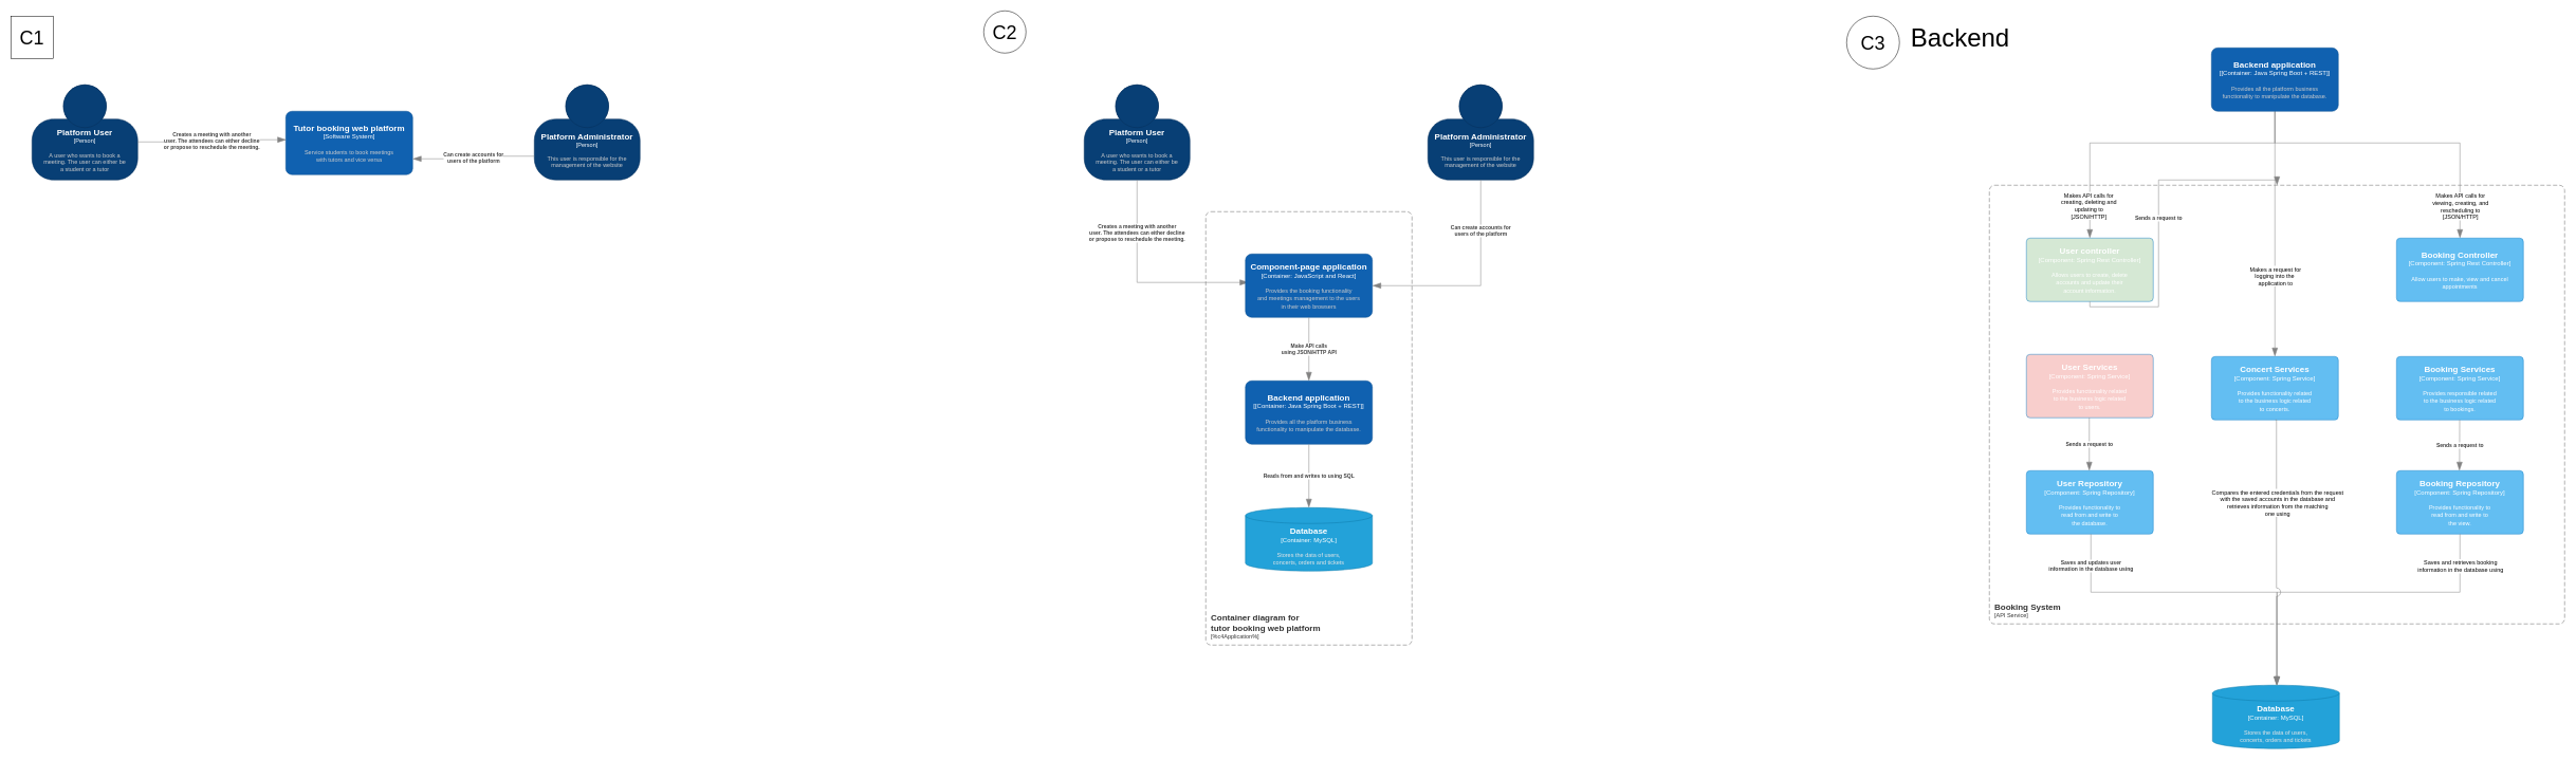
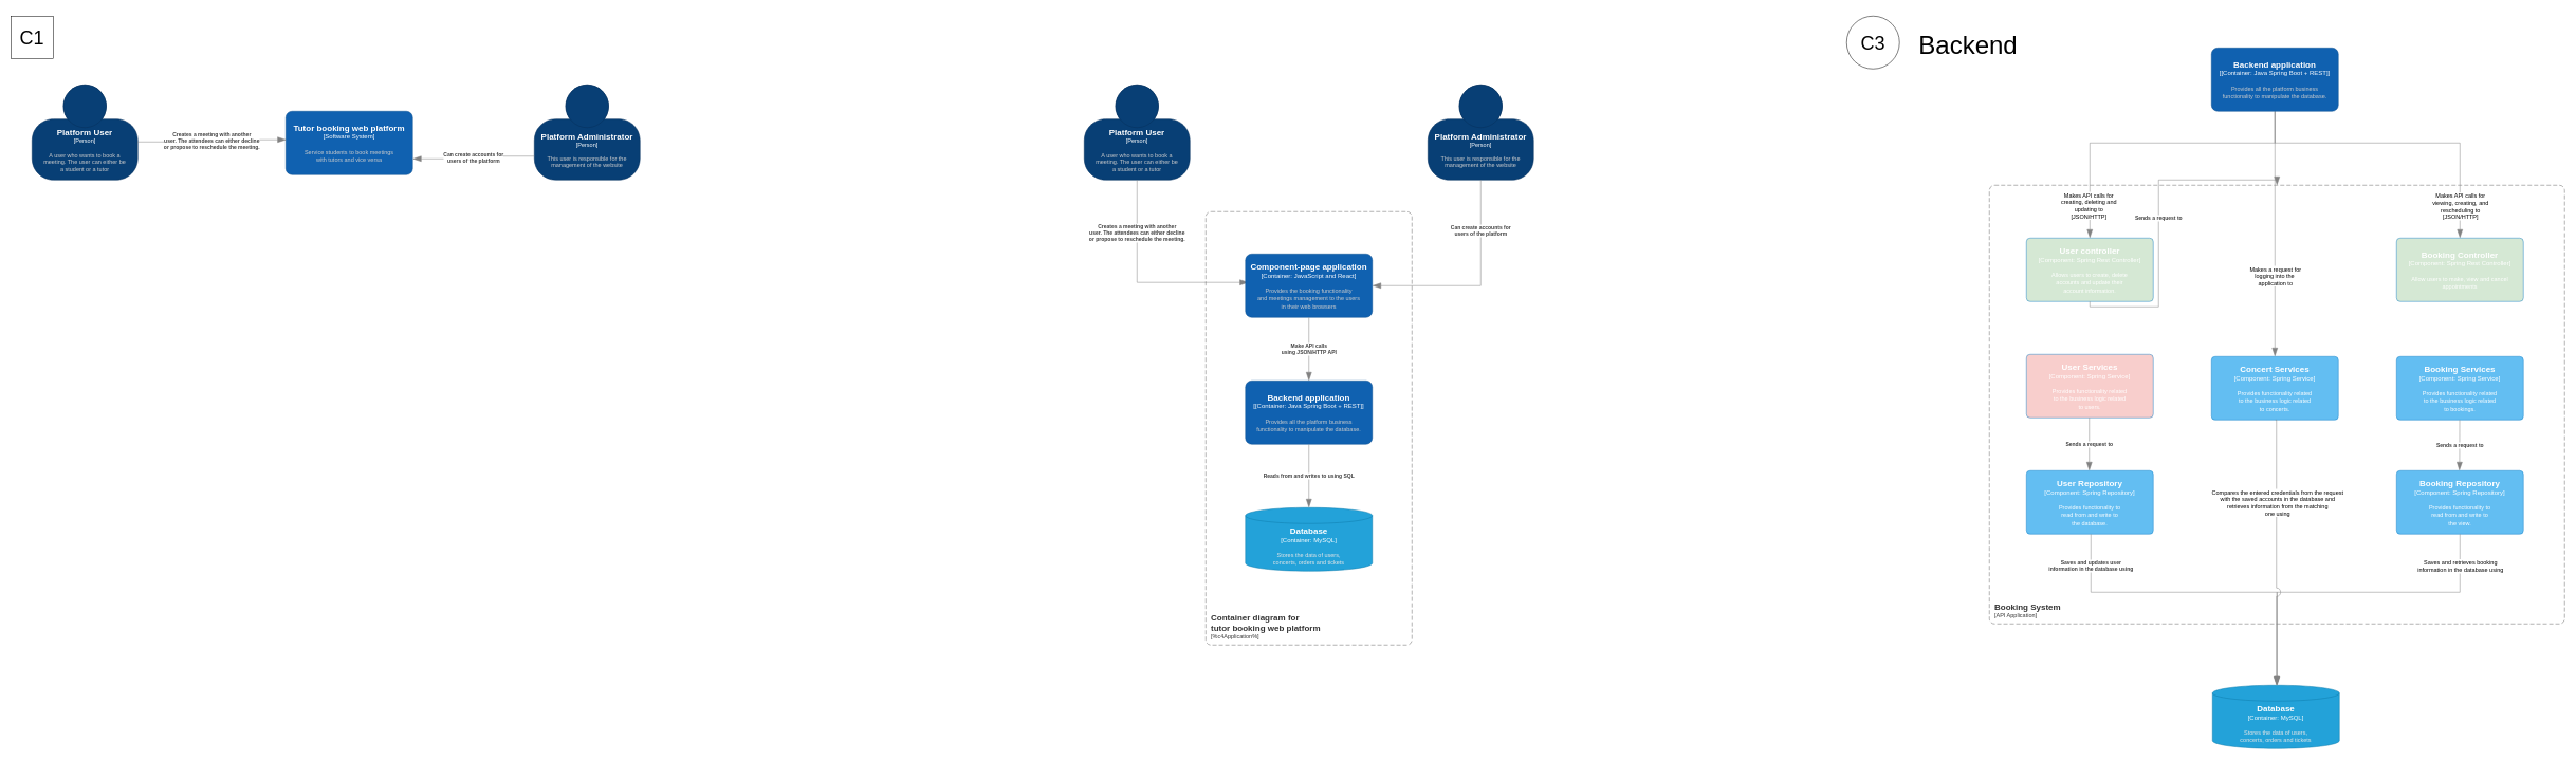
- <mxCell id="12" value="&lt;font style=&quot;font-size: 36px;&quot;&gt;C2&lt;/font&gt;" style="ellipse;whiteSpace=wrap;html=1;aspect=fixed;" vertex="1" parent="1"><mxGeometry x="1860" width="80" height="80" as="geometry" y="20" /></mxCell>
- <mxCell id="40" value="&lt;font style=&quot;font-size: 48px;&quot;&gt;Backend&lt;/font&gt;" style="text;html=1;strokeColor=none;fillColor=none;align=center;verticalAlign=middle;whiteSpace=wrap;rounded=0;" vertex="1" parent="1"><mxGeometry x="3602" y="42.5" width="210" height="55" as="geometry" /></mxCell>
+ <mxCell id="40" value="&lt;font style=&quot;font-size: 48px;&quot;&gt;Backend&lt;/font&gt;" style="text;html=1;strokeColor=none;fillColor=none;align=center;verticalAlign=middle;whiteSpace=wrap;rounded=0;" vertex="1" parent="1"><mxGeometry x="3617" y="57.5" width="210" height="55" as="geometry" /></mxCell>
- <mxCell id="26" value="&lt;font style=&quot;font-size: 16px&quot;&gt;&lt;b&gt;Booking Controller&lt;/b&gt;&lt;/font&gt;&lt;div&gt;[Component: Spring Rest Controller]&lt;/div&gt;&lt;br&gt;&lt;div&gt;&lt;font style=&quot;font-size: 11px&quot;&gt;Allow users to make, view and cancel&#10;appointments&lt;/font&gt;&lt;/div&gt;" style="rounded=1;whiteSpace=wrap;html=1;labelBackgroundColor=none;fillColor=#63BEF2;fontColor=#ffffff;align=center;arcSize=6;strokeColor=#2086C9;metaEdit=1;resizable=0;points=[[0.25,0,0],[0.5,0,0],[0.75,0,0],[1,0.25,0],[1,0.5,0],[1,0.75,0],[0.75,1,0],[0.5,1,0],[0.25,1,0],[0,0.75,0],[0,0.5,0],[0,0.25,0]];" vertex="1" parent="1"><mxGeometry x="4532" y="450" width="240" height="120" as="geometry" /></mxCell>
+ <mxCell id="26" value="&lt;font style=&quot;font-size: 16px&quot;&gt;&lt;b&gt;Booking Controller&lt;/b&gt;&lt;/font&gt;&lt;div&gt;[Component: Spring Rest Controller]&lt;/div&gt;&lt;br&gt;&lt;div&gt;&lt;font style=&quot;font-size: 11px&quot;&gt;Allow users to make, view and cancel&#10;appointments&lt;/font&gt;&lt;/div&gt;" style="rounded=1;whiteSpace=wrap;html=1;labelBackgroundColor=none;fillColor=#d5e8d4;fontColor=#ffffff;align=center;arcSize=6;strokeColor=#2086C9;metaEdit=1;resizable=0;points=[[0.25,0,0],[0.5,0,0],[0.75,0,0],[1,0.25,0],[1,0.5,0],[1,0.75,0],[0.75,1,0],[0.5,1,0],[0.25,1,0],[0,0.75,0],[0,0.5,0],[0,0.25,0]];" vertex="1" parent="1"><mxGeometry x="4532" y="450" width="240" height="120" as="geometry" /></mxCell>
- <mxCell id="29" value="&lt;font style=&quot;font-size: 16px&quot;&gt;&lt;b&gt;Booking Services&lt;/b&gt;&lt;/font&gt;&lt;div&gt;[Component: Spring Service]&lt;/div&gt;&lt;br&gt;&lt;div&gt;&lt;font style=&quot;font-size: 11px&quot;&gt;Provides responsible related&#10;to the business logic related &#10;to bookings.&lt;/font&gt;&lt;/div&gt;" style="rounded=1;whiteSpace=wrap;html=1;labelBackgroundColor=none;fillColor=#63BEF2;fontColor=#ffffff;align=center;arcSize=6;strokeColor=#2086C9;metaEdit=1;resizable=0;points=[[0.25,0,0],[0.5,0,0],[0.75,0,0],[1,0.25,0],[1,0.5,0],[1,0.75,0],[0.75,1,0],[0.5,1,0],[0.25,1,0],[0,0.75,0],[0,0.5,0],[0,0.25,0]];" vertex="1" parent="1"><mxGeometry x="4532" y="674" width="240" height="120" as="geometry" /></mxCell>
+ <mxCell id="29" value="&lt;font style=&quot;font-size: 16px&quot;&gt;&lt;b&gt;Booking Services&lt;/b&gt;&lt;/font&gt;&lt;div&gt;[Component: Spring Service]&lt;/div&gt;&lt;br&gt;&lt;div&gt;&lt;font style=&quot;font-size: 11px&quot;&gt;Provides functionality related&#10;to the business logic related &#10;to bookings.&lt;/font&gt;&lt;/div&gt;" style="rounded=1;whiteSpace=wrap;html=1;labelBackgroundColor=none;fillColor=#63BEF2;fontColor=#ffffff;align=center;arcSize=6;strokeColor=#2086C9;metaEdit=1;resizable=0;points=[[0.25,0,0],[0.5,0,0],[0.75,0,0],[1,0.25,0],[1,0.5,0],[1,0.75,0],[0.75,1,0],[0.5,1,0],[0.25,1,0],[0,0.75,0],[0,0.5,0],[0,0.25,0]];" vertex="1" parent="1"><mxGeometry x="4532" y="674" width="240" height="120" as="geometry" /></mxCell>
- <mxCell id="20" value="&lt;font style=&quot;font-size: 16px&quot;&gt;&lt;b&gt;&lt;div style=&quot;text-align: left&quot;&gt;Booking System&lt;/div&gt;&lt;/b&gt;&lt;/font&gt;&lt;div style=&quot;text-align: left&quot;&gt;[API Service]&lt;/div&gt;" style="rounded=1;fontSize=11;whiteSpace=wrap;html=1;dashed=1;arcSize=20;fillColor=none;strokeColor=#666666;fontColor=#333333;labelBackgroundColor=none;align=left;verticalAlign=bottom;labelBorderColor=none;spacingTop=0;spacing=10;dashPattern=8 4;metaEdit=1;rotatable=0;perimeter=rectanglePerimeter;noLabel=0;labelPadding=0;allowArrows=0;connectable=0;expand=0;recursiveResize=0;editable=1;pointerEvents=0;absoluteArcSize=1;points=[[0.25,0,0],[0.5,0,0],[0.75,0,0],[1,0.25,0],[1,0.5,0],[1,0.75,0],[0.75,1,0],[0.5,1,0],[0.25,1,0],[0,0.75,0],[0,0.5,0],[0,0.25,0]];" vertex="1" parent="1"><mxGeometry x="3762" y="350" width="1088" height="830" as="geometry" /></mxCell>
+ <mxCell id="20" value="&lt;font style=&quot;font-size: 16px&quot;&gt;&lt;b&gt;&lt;div style=&quot;text-align: left&quot;&gt;Booking System&lt;/div&gt;&lt;/b&gt;&lt;/font&gt;&lt;div style=&quot;text-align: left&quot;&gt;[API Application]&lt;/div&gt;" style="rounded=1;fontSize=11;whiteSpace=wrap;html=1;dashed=1;arcSize=20;fillColor=none;strokeColor=#666666;fontColor=#333333;labelBackgroundColor=none;align=left;verticalAlign=bottom;labelBorderColor=none;spacingTop=0;spacing=10;dashPattern=8 4;metaEdit=1;rotatable=0;perimeter=rectanglePerimeter;noLabel=0;labelPadding=0;allowArrows=0;connectable=0;expand=0;recursiveResize=0;editable=1;pointerEvents=0;absoluteArcSize=1;points=[[0.25,0,0],[0.5,0,0],[0.75,0,0],[1,0.25,0],[1,0.5,0],[1,0.75,0],[0.75,1,0],[0.5,1,0],[0.25,1,0],[0,0.75,0],[0,0.5,0],[0,0.25,0]];" vertex="1" parent="1"><mxGeometry x="3762" y="350" width="1088" height="830" as="geometry" /></mxCell>
